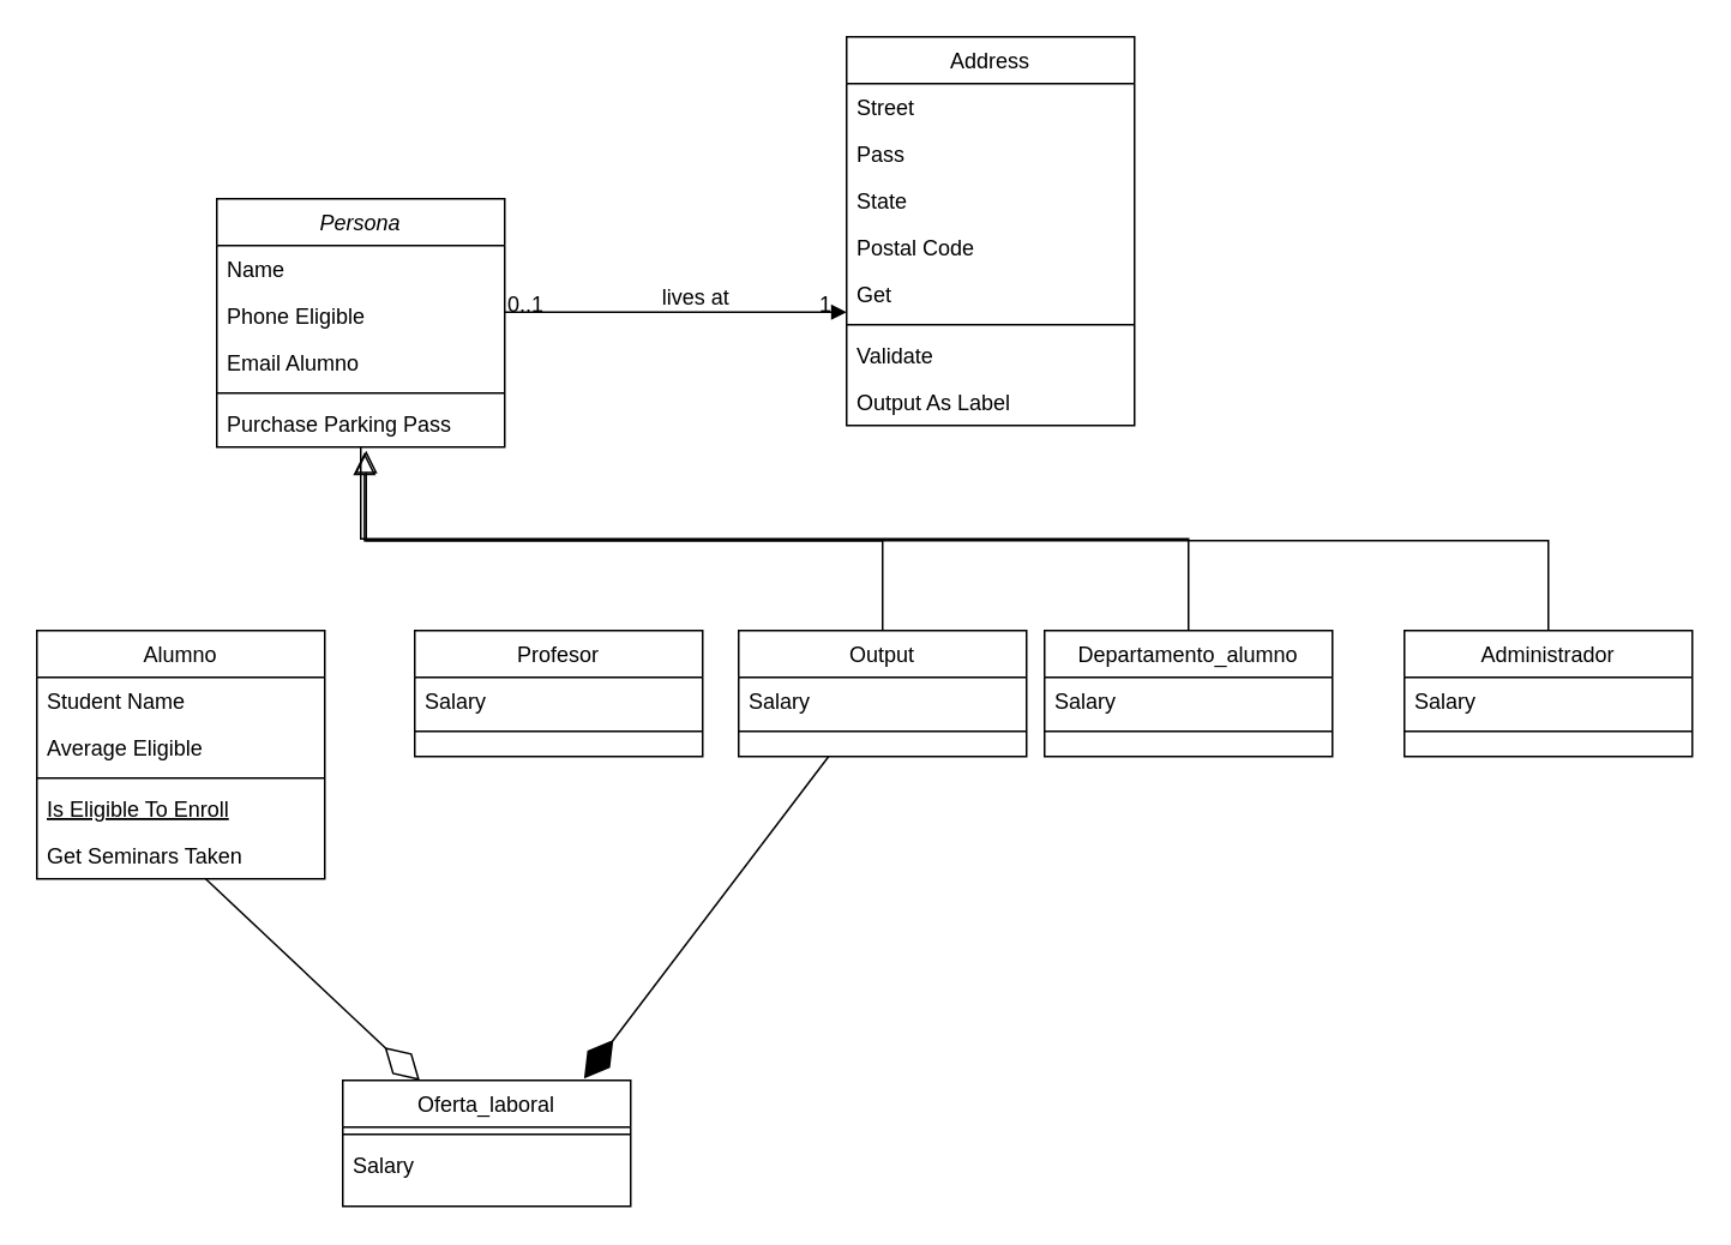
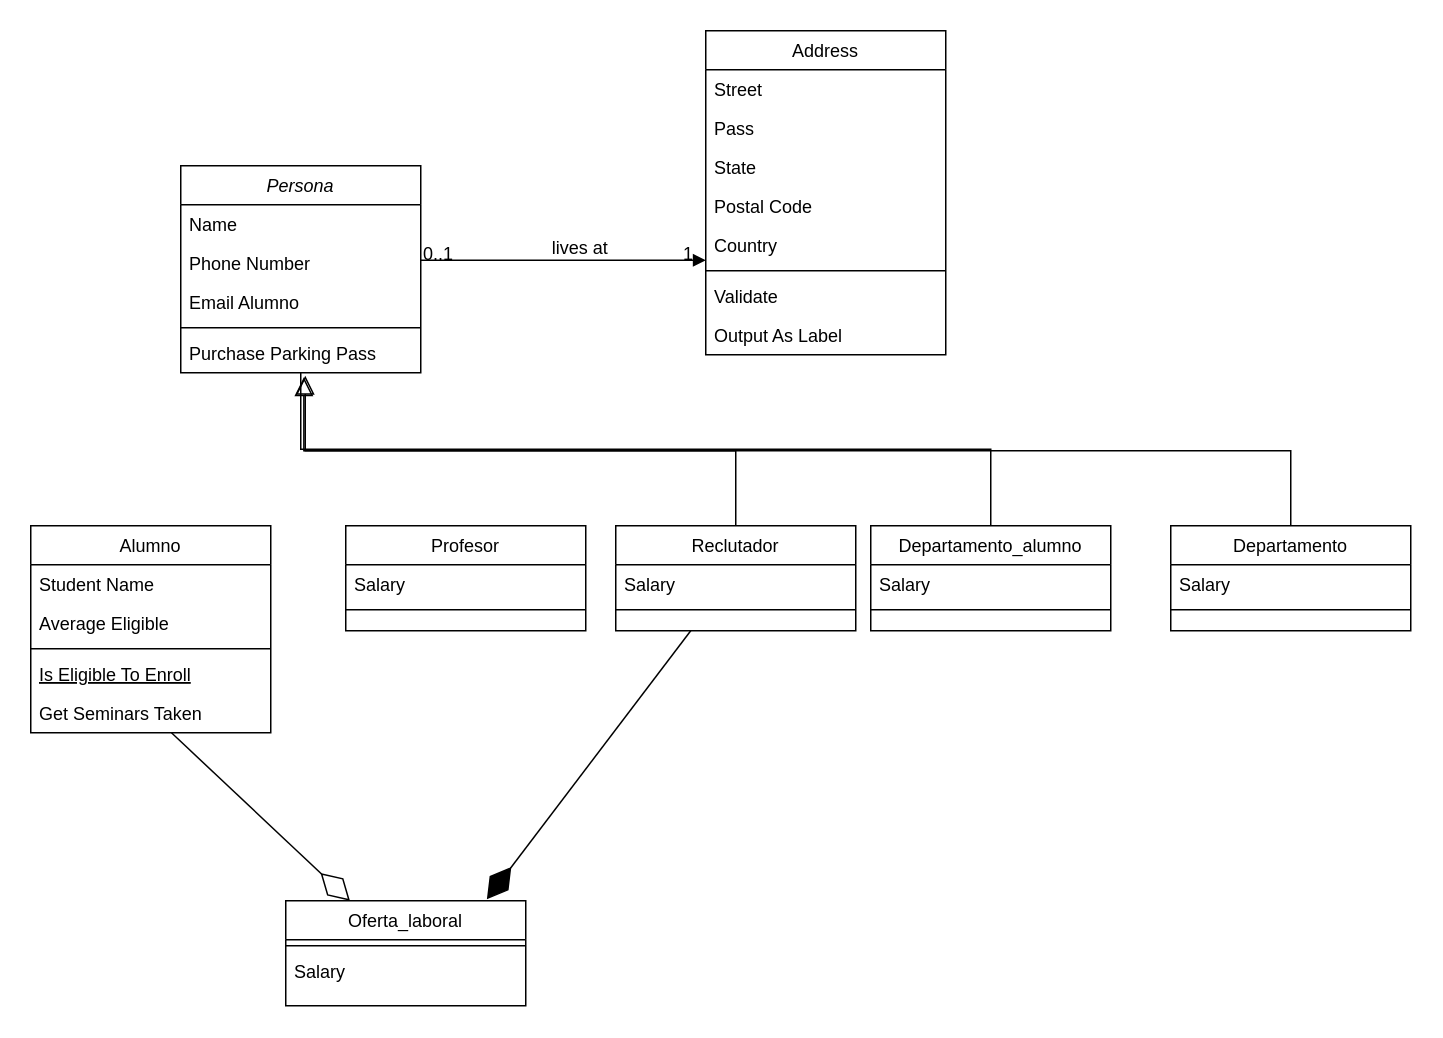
- <mxCell id="22" value="Get" style="text;align=left;verticalAlign=top;spacingLeft=4;spacingRight=4;overflow=hidden;rotatable=0;points=[[0,0.5],[1,0.5]];portConstraint=eastwest;rounded=0;shadow=0;html=0;" vertex="1" parent="17"><mxGeometry y="130" width="160" height="26" as="geometry" /></mxCell>
+ <mxCell id="22" value="Country" style="text;align=left;verticalAlign=top;spacingLeft=4;spacingRight=4;overflow=hidden;rotatable=0;points=[[0,0.5],[1,0.5]];portConstraint=eastwest;rounded=0;shadow=0;html=0;" vertex="1" parent="17"><mxGeometry y="130" width="160" height="26" as="geometry" /></mxCell>
- <mxCell id="4" value="Phone Eligible" style="text;align=left;verticalAlign=top;spacingLeft=4;spacingRight=4;overflow=hidden;rotatable=0;points=[[0,0.5],[1,0.5]];portConstraint=eastwest;rounded=0;shadow=0;html=0;" vertex="1" parent="2"><mxGeometry y="52" width="160" height="26" as="geometry" /></mxCell>
+ <mxCell id="4" value="Phone Number" style="text;align=left;verticalAlign=top;spacingLeft=4;spacingRight=4;overflow=hidden;rotatable=0;points=[[0,0.5],[1,0.5]];portConstraint=eastwest;rounded=0;shadow=0;html=0;" vertex="1" parent="2"><mxGeometry y="52" width="160" height="26" as="geometry" /></mxCell>
- <mxCell id="30" value="Output" style="swimlane;fontStyle=0;align=center;verticalAlign=top;childLayout=stackLayout;horizontal=1;startSize=26;horizontalStack=0;resizeParent=1;resizeLast=0;collapsible=1;marginBottom=0;rounded=0;shadow=0;strokeWidth=1;" vertex="1" parent="1"><mxGeometry x="410" y="350" width="160" height="70" as="geometry"><mxRectangle x="340" y="380" width="170" height="26" as="alternateBounds" /></mxGeometry></mxCell>
+ <mxCell id="30" value="Reclutador" style="swimlane;fontStyle=0;align=center;verticalAlign=top;childLayout=stackLayout;horizontal=1;startSize=26;horizontalStack=0;resizeParent=1;resizeLast=0;collapsible=1;marginBottom=0;rounded=0;shadow=0;strokeWidth=1;" vertex="1" parent="1"><mxGeometry x="410" y="350" width="160" height="70" as="geometry"><mxRectangle x="340" y="380" width="170" height="26" as="alternateBounds" /></mxGeometry></mxCell>
- <mxCell id="44" value="Administrador" style="swimlane;fontStyle=0;align=center;verticalAlign=top;childLayout=stackLayout;horizontal=1;startSize=26;horizontalStack=0;resizeParent=1;resizeLast=0;collapsible=1;marginBottom=0;rounded=0;shadow=0;strokeWidth=1;" vertex="1" parent="1"><mxGeometry x="780" y="350" width="160" height="70" as="geometry"><mxRectangle x="340" y="380" width="170" height="26" as="alternateBounds" /></mxGeometry></mxCell>
+ <mxCell id="44" value="Departamento" style="swimlane;fontStyle=0;align=center;verticalAlign=top;childLayout=stackLayout;horizontal=1;startSize=26;horizontalStack=0;resizeParent=1;resizeLast=0;collapsible=1;marginBottom=0;rounded=0;shadow=0;strokeWidth=1;" vertex="1" parent="1"><mxGeometry x="780" y="350" width="160" height="70" as="geometry"><mxRectangle x="340" y="380" width="170" height="26" as="alternateBounds" /></mxGeometry></mxCell>
